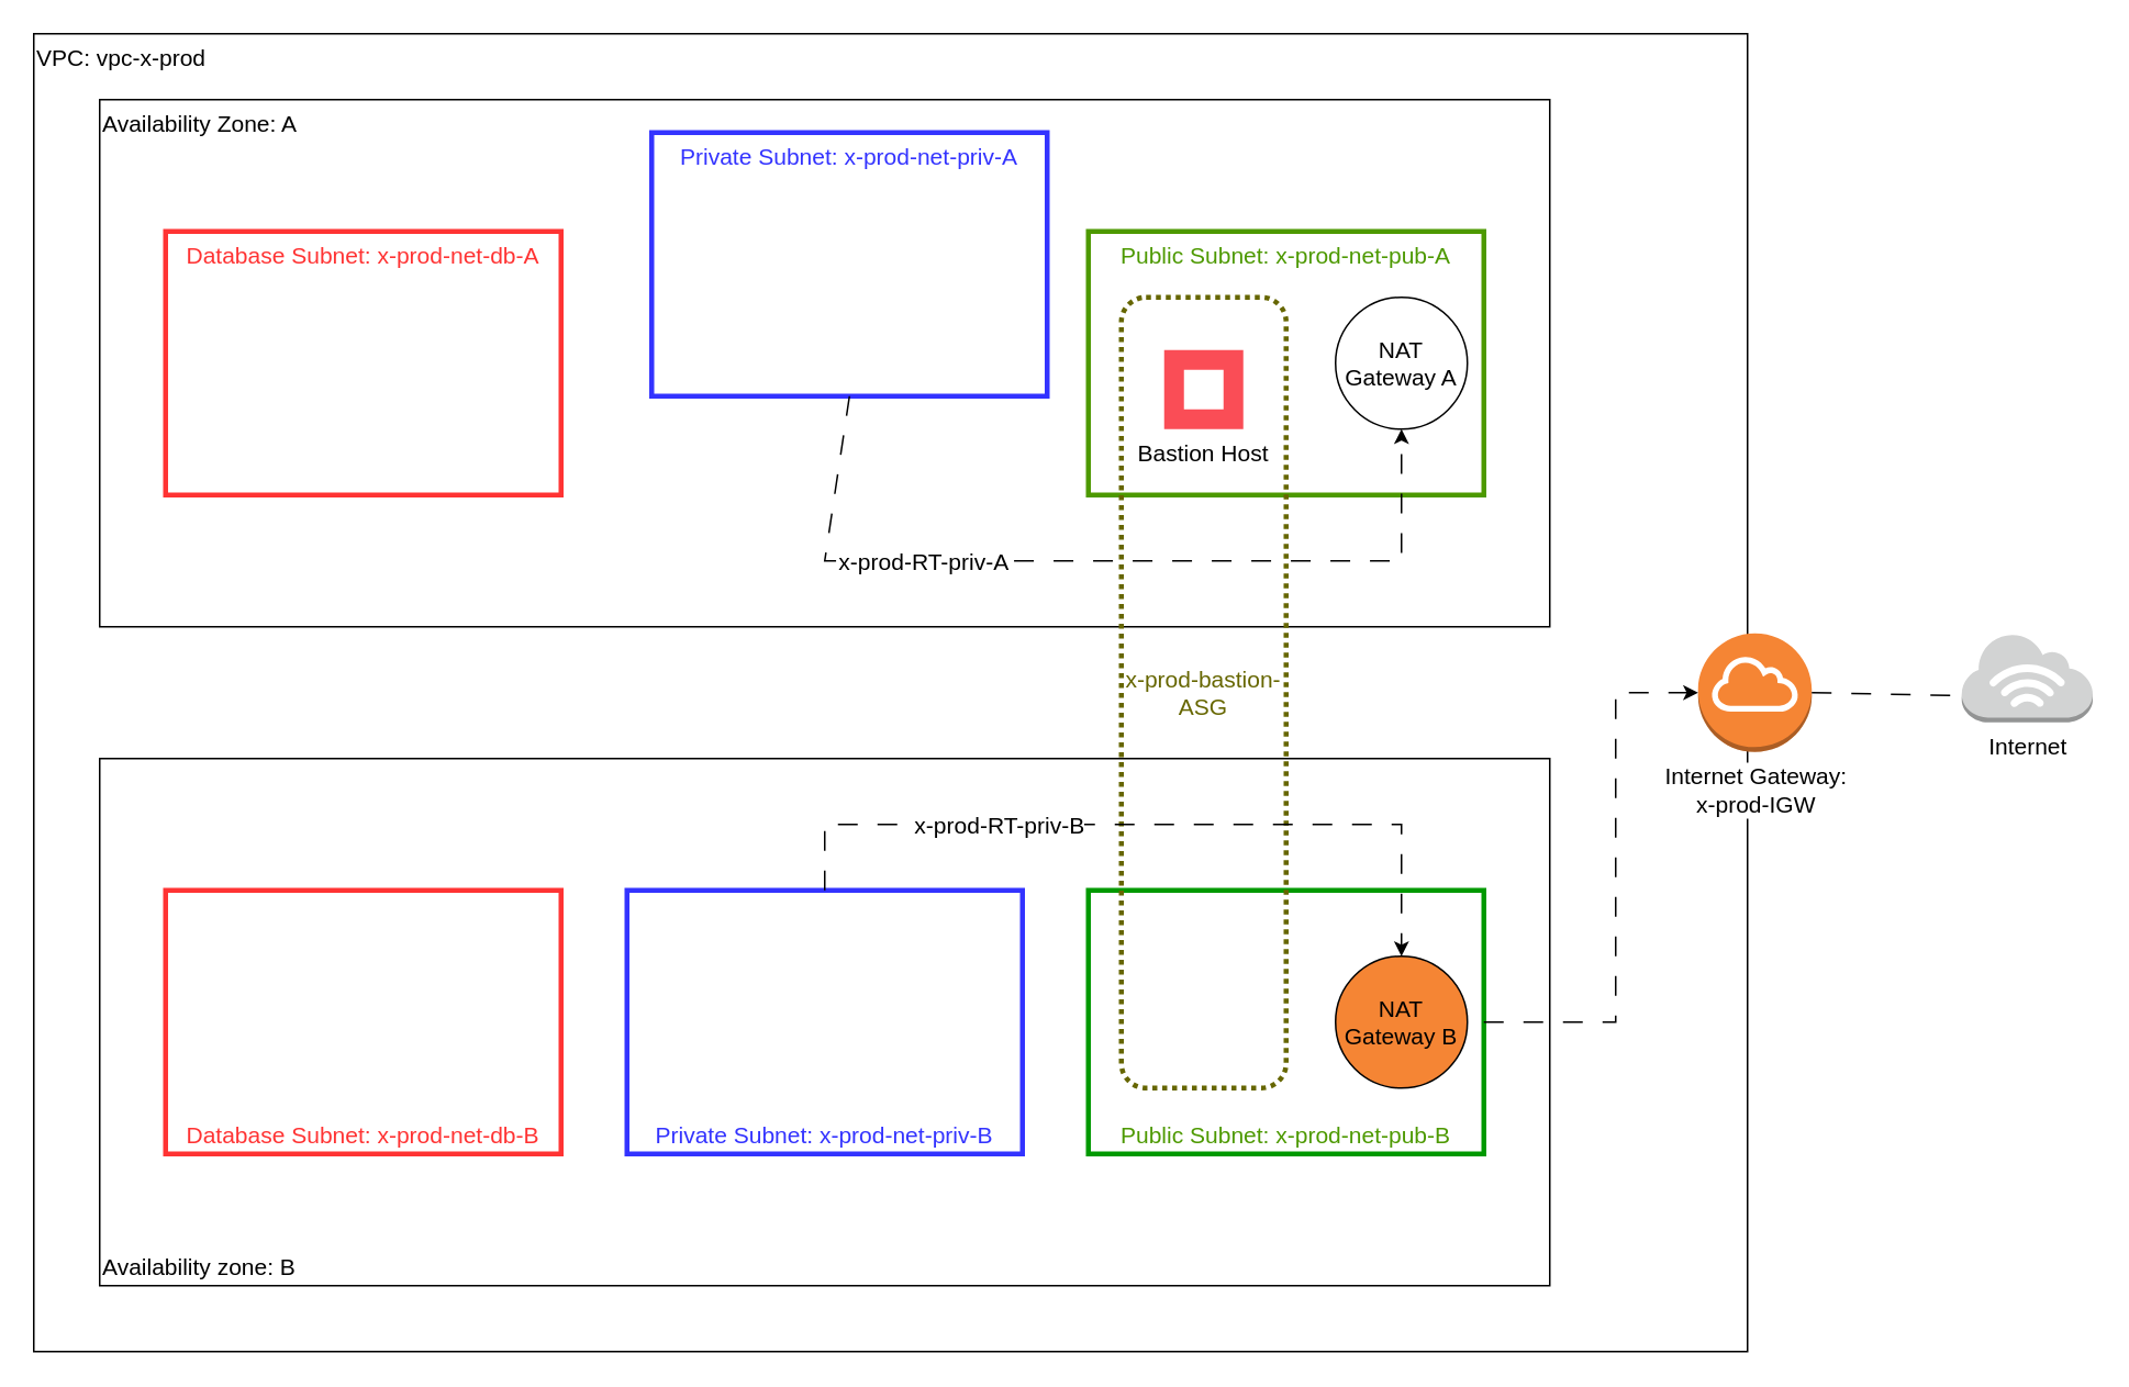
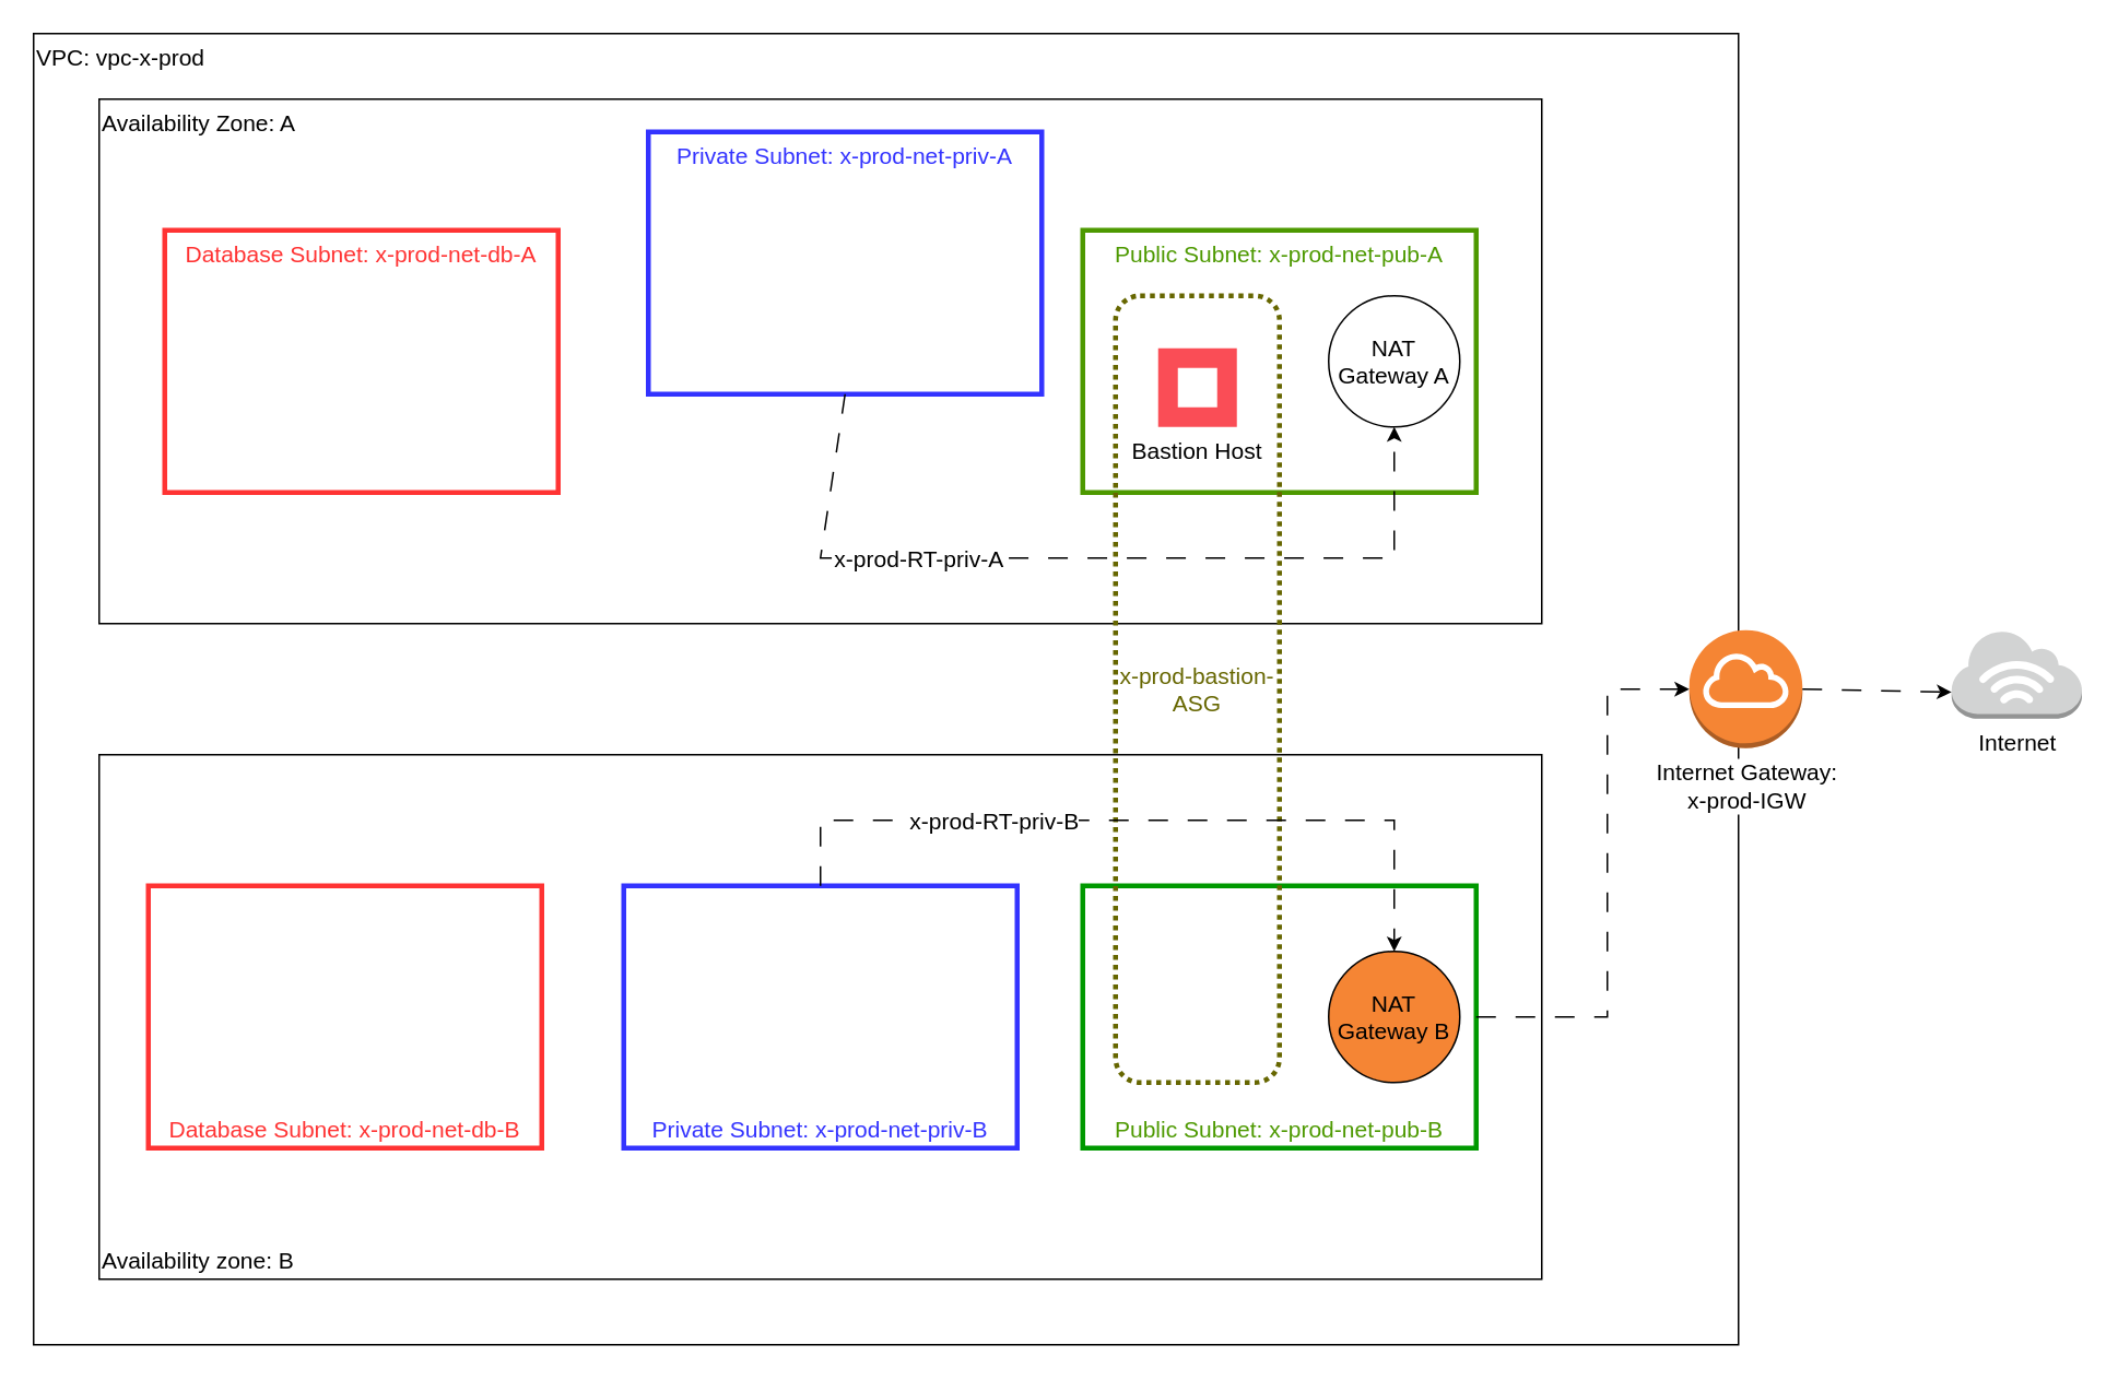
- <mxCell id="21" value="" style="endArrow=none;html=1;rounded=0;entryX=0;entryY=0.7;entryDx=0;entryDy=0;entryPerimeter=0;exitX=1;exitY=0.5;exitDx=0;exitDy=0;exitPerimeter=0;dashed=1;dashPattern=12 12;" edge="1" parent="1" source="13" target="14"><mxGeometry width="50" height="50" relative="1" as="geometry"><mxPoint x="960" y="540" as="sourcePoint" /><mxPoint x="1010" y="490" as="targetPoint" /></mxGeometry></mxCell>
+ <mxCell id="21" value="" style="endArrow=classic;html=1;rounded=0;entryX=0;entryY=0.7;entryDx=0;entryDy=0;entryPerimeter=0;exitX=1;exitY=0.5;exitDx=0;exitDy=0;exitPerimeter=0;dashed=1;dashPattern=12 12;" edge="1" parent="1" source="13" target="14"><mxGeometry width="50" height="50" relative="1" as="geometry"><mxPoint x="960" y="540" as="sourcePoint" /><mxPoint x="1010" y="490" as="targetPoint" /></mxGeometry></mxCell>
- <mxCell id="5" value="Database Subnet: x-prod-net-db-B" style="rounded=0;whiteSpace=wrap;html=1;align=center;verticalAlign=bottom;fillColor=none;strokeWidth=3;strokeColor=#FF3333;fontSize=14;fontColor=#FF3333;" parent="1" vertex="1"><mxGeometry x="100" y="540" width="240" height="160" as="geometry" /></mxCell>
+ <mxCell id="5" value="Database Subnet: x-prod-net-db-B" style="rounded=0;whiteSpace=wrap;html=1;align=center;verticalAlign=bottom;fillColor=none;strokeWidth=3;strokeColor=#FF3333;fontSize=14;fontColor=#FF3333;" parent="1" vertex="1"><mxGeometry x="90" y="540" width="240" height="160" as="geometry" /></mxCell>
